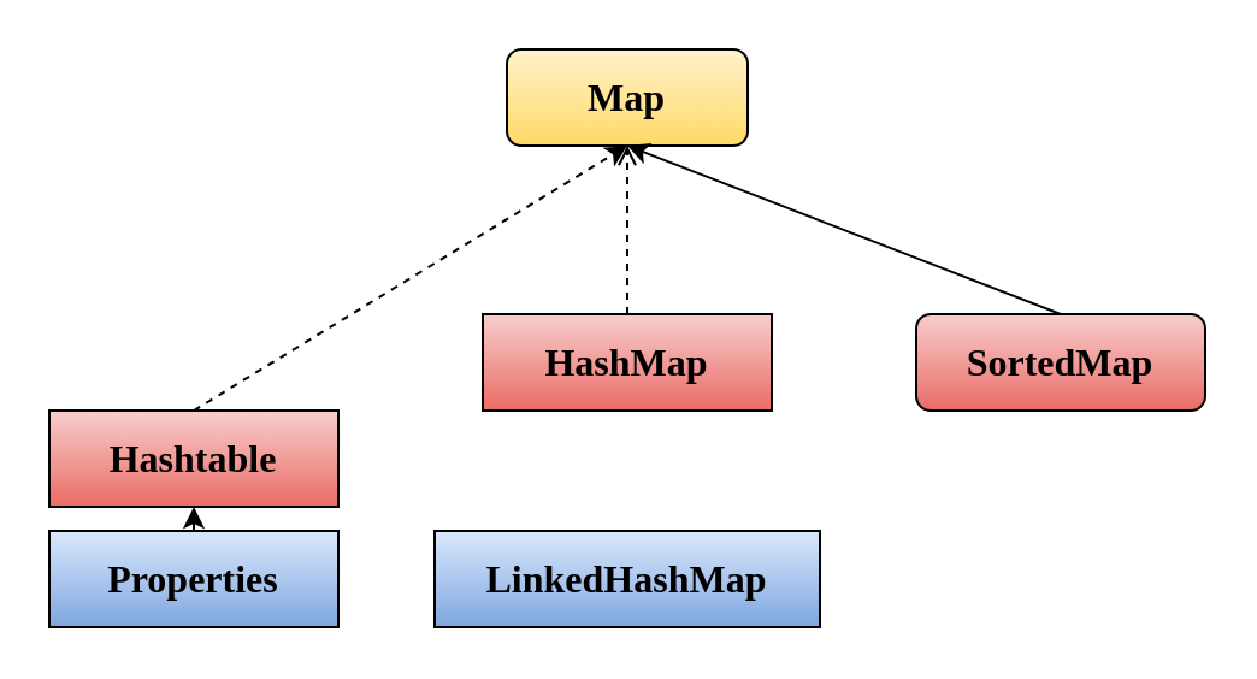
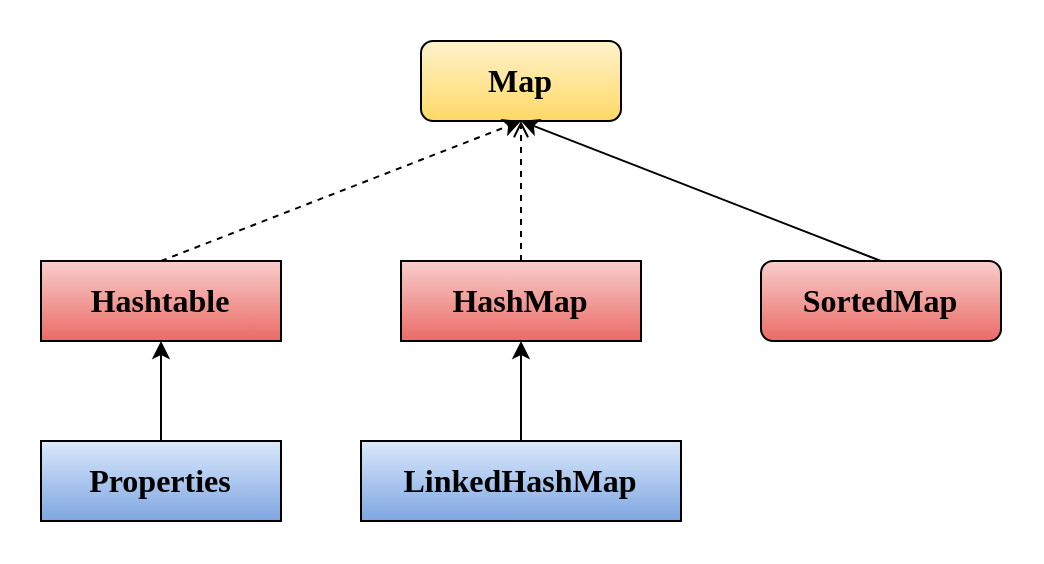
- <mxCell id="3" value="&lt;b&gt;&lt;font style=&quot;font-size: 16px;&quot; face=&quot;Verdana&quot;&gt;Hashtable&lt;/font&gt;&lt;/b&gt;" style="rounded=0;whiteSpace=wrap;html=1;fillColor=#f8cecc;gradientColor=#ea6b66;strokeColor=#000000;" vertex="1" parent="1"><mxGeometry x="20" y="170" width="120" height="40" as="geometry" /></mxCell>
+ <mxCell id="3" value="&lt;b&gt;&lt;font style=&quot;font-size: 16px;&quot; face=&quot;Verdana&quot;&gt;Hashtable&lt;/font&gt;&lt;/b&gt;" style="rounded=0;whiteSpace=wrap;html=1;fillColor=#f8cecc;gradientColor=#ea6b66;strokeColor=#000000;" vertex="1" parent="1"><mxGeometry x="20" y="130" width="120" height="40" as="geometry" /></mxCell>
+ <mxCell id="11" style="edgeStyle=orthogonalEdgeStyle;rounded=0;orthogonalLoop=1;jettySize=auto;html=1;exitX=0.5;exitY=0;exitDx=0;exitDy=0;entryX=0.5;entryY=1;entryDx=0;entryDy=0;" edge="1" parent="1" source="12" target="5"><mxGeometry relative="1" as="geometry" /></mxCell>
